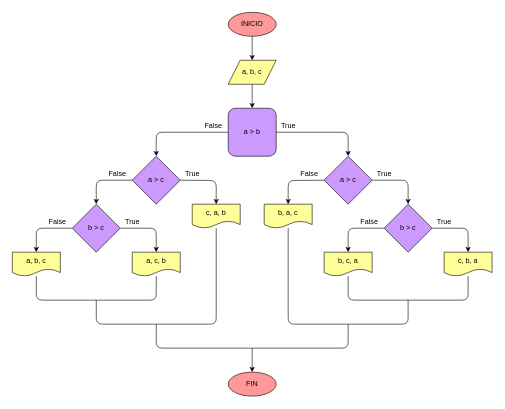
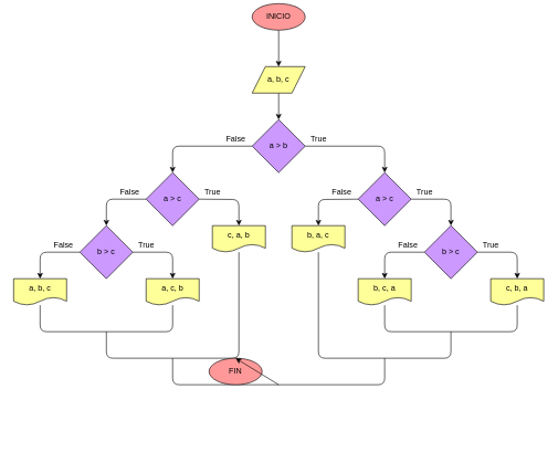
- <mxCell id="3" value="INICIO" style="ellipse;whiteSpace=wrap;html=1;fillColor=#FF9999;fontColor=#000000;strokeColor=#000000;" parent="1" vertex="1"><mxGeometry x="380" y="20" width="80" height="40" as="geometry" /></mxCell>
+ <mxCell id="3" value="INICIO" style="ellipse;whiteSpace=wrap;html=1;fillColor=#FF9999;fontColor=#000000;strokeColor=#000000;" parent="1" vertex="1"><mxGeometry x="380" y="5" width="80" height="40" as="geometry" /></mxCell>
- <mxCell id="8" value="a &amp;gt; b" style="whiteSpace=wrap;html=1;fillColor=#CC99FF;fontColor=#000000;strokeColor=#000000;rounded=1;" parent="1" vertex="1"><mxGeometry x="380" y="180" width="80" height="80" as="geometry" /></mxCell>
+ <mxCell id="8" value="a &amp;gt; b" style="rhombus;whiteSpace=wrap;html=1;fillColor=#CC99FF;fontColor=#000000;strokeColor=#000000;" parent="1" vertex="1"><mxGeometry x="380" y="180" width="80" height="80" as="geometry" /></mxCell>
- <mxCell id="32" value="FIN" style="ellipse;whiteSpace=wrap;html=1;fontColor=#000000;strokeColor=#000000;fillColor=#FF9999;" parent="1" vertex="1"><mxGeometry x="380" y="620" width="80" height="40" as="geometry" /></mxCell>
+ <mxCell id="32" value="FIN" style="ellipse;whiteSpace=wrap;html=1;fontColor=#000000;strokeColor=#000000;fillColor=#FF9999;" parent="1" vertex="1"><mxGeometry x="315" y="540" width="80" height="40" as="geometry" /></mxCell>
